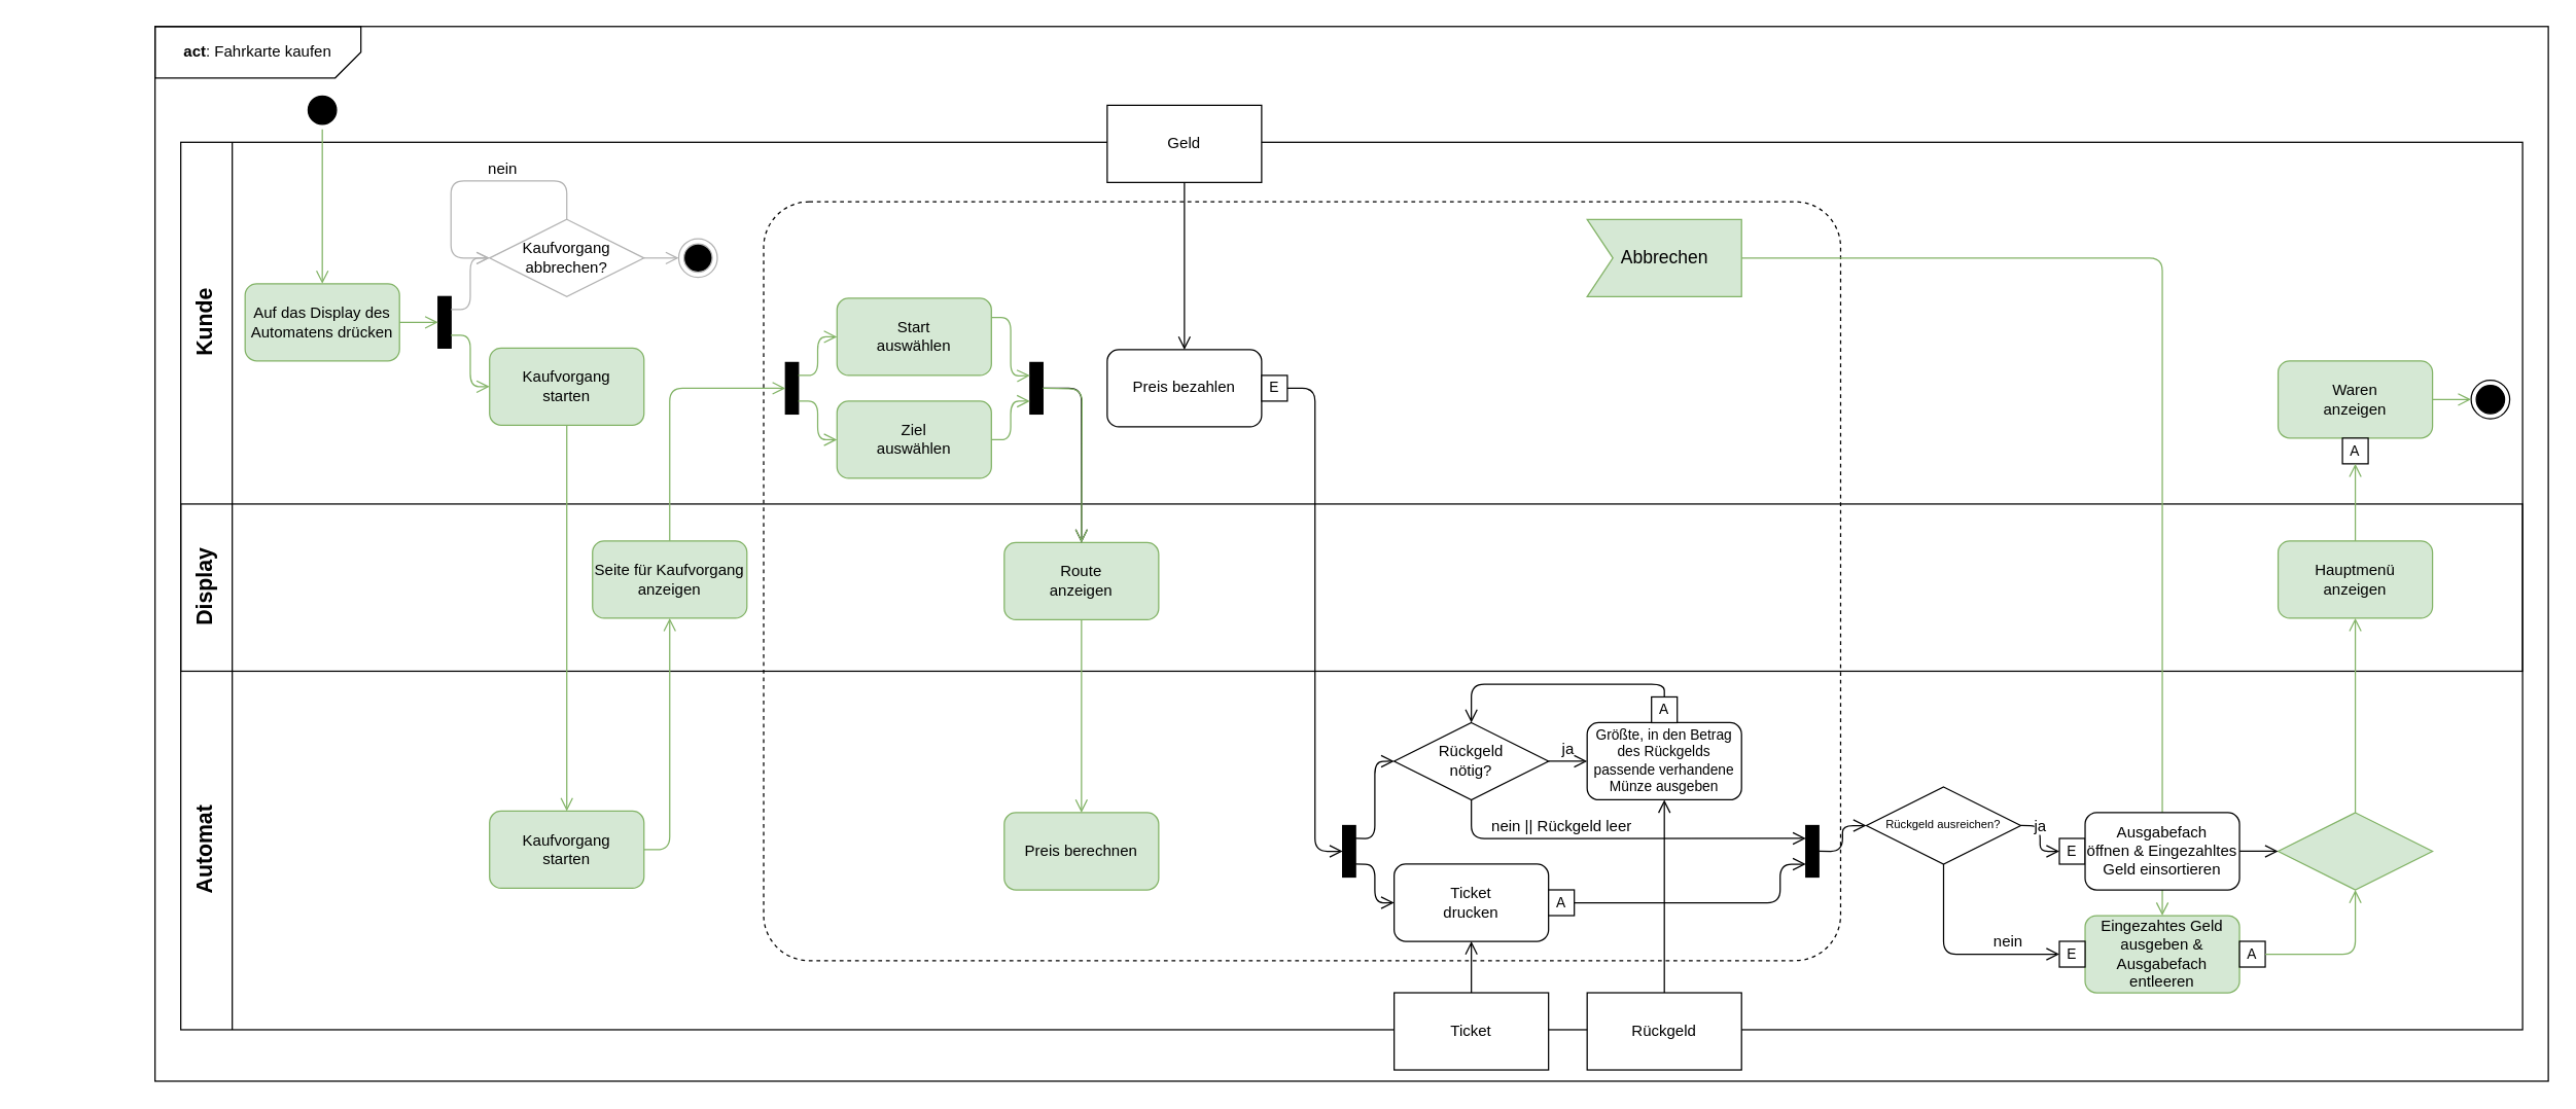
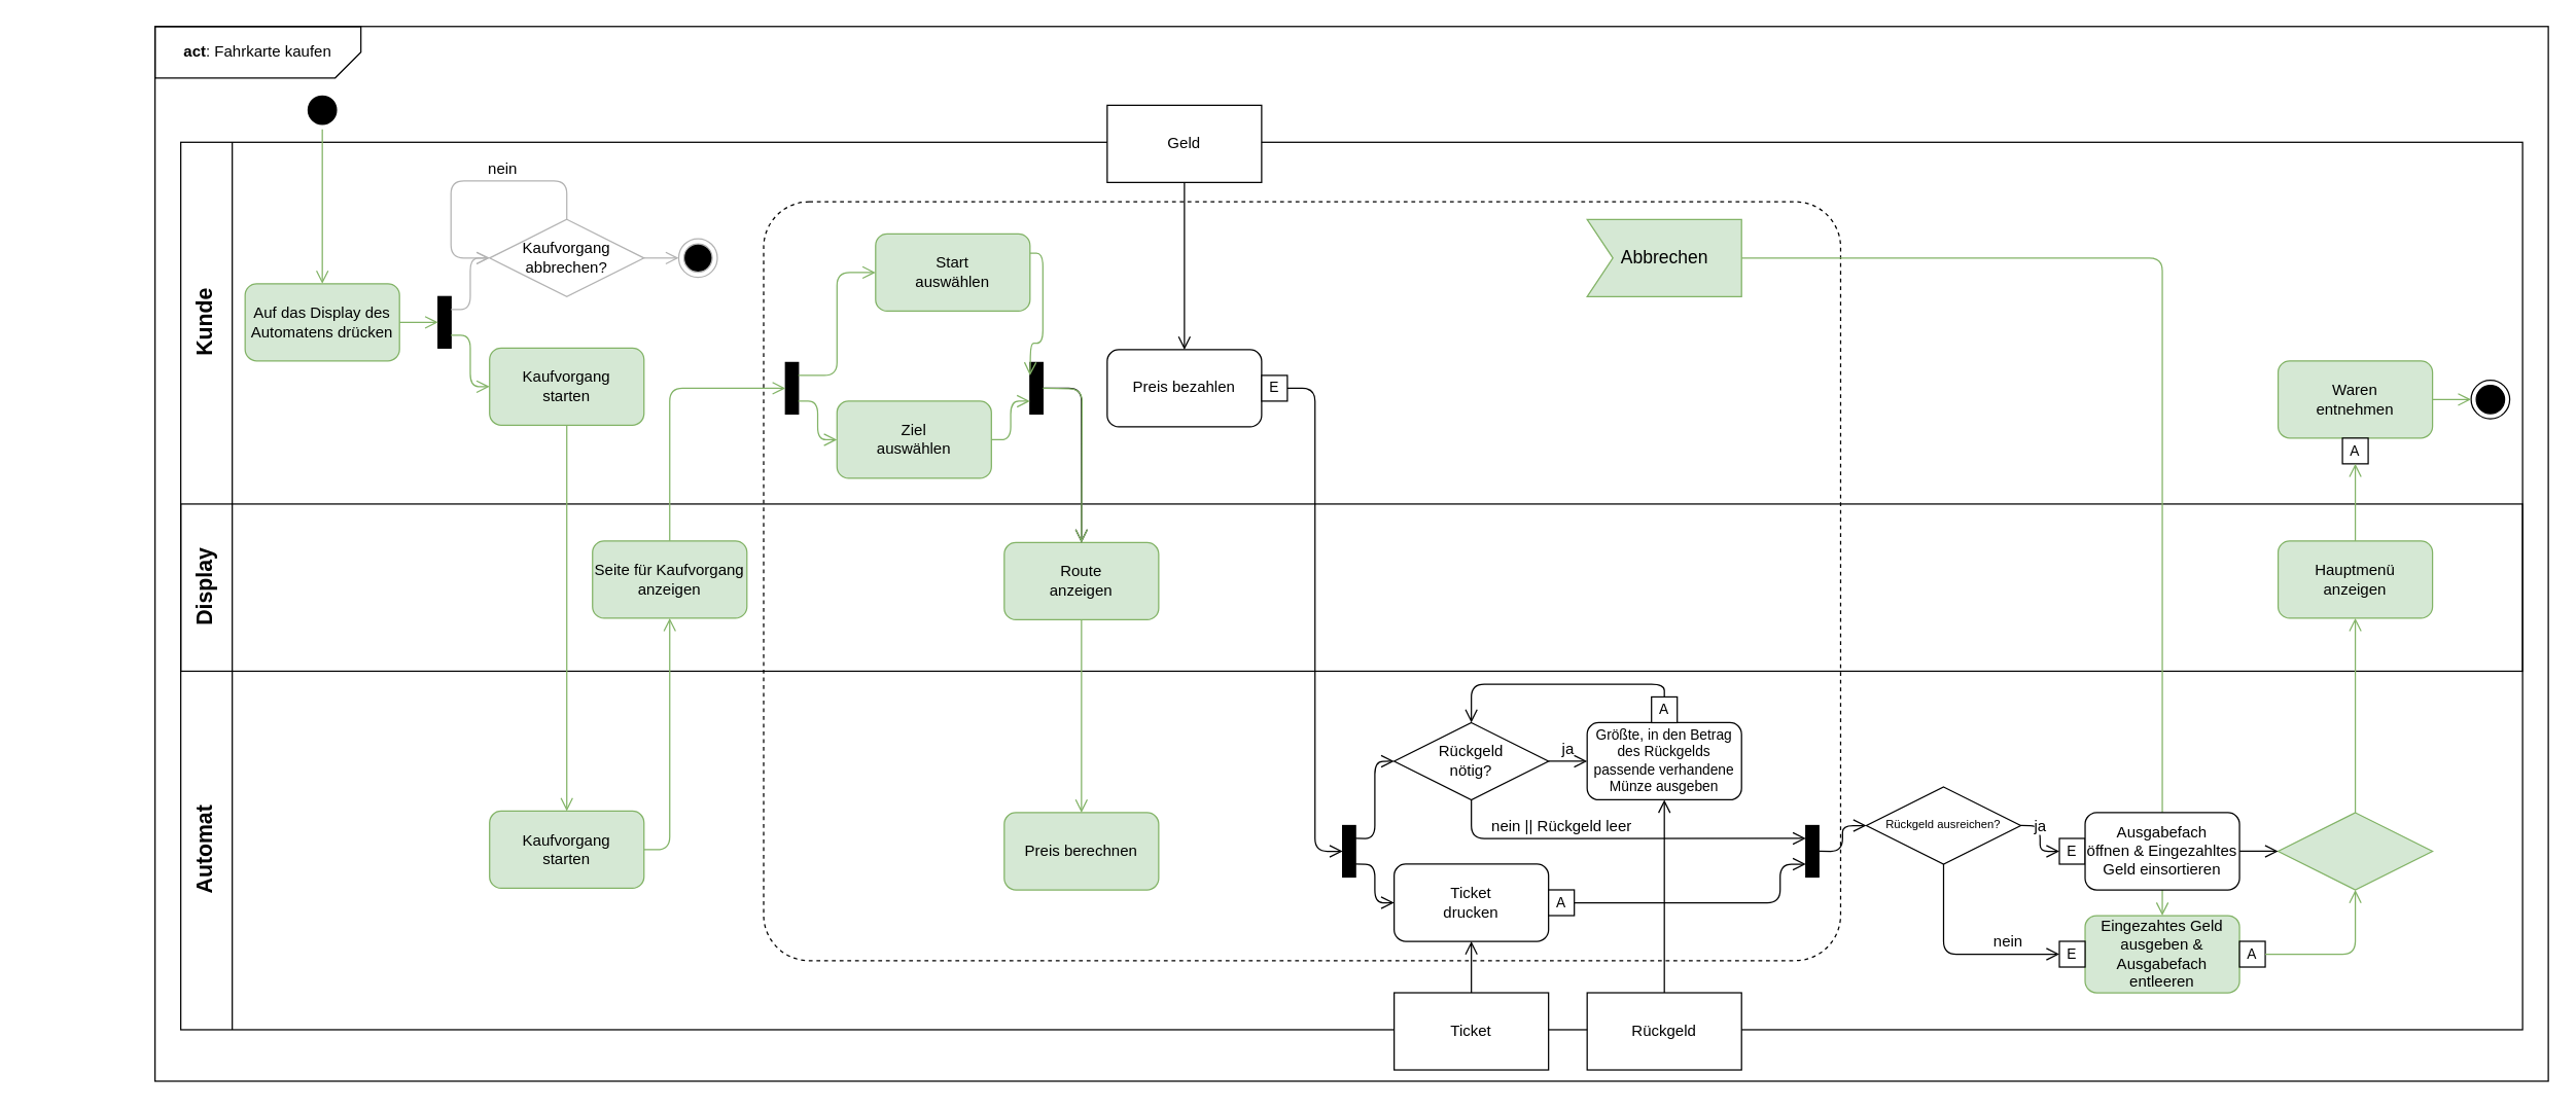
- <mxCell id="20" value="Start&lt;br&gt;auswählen" style="rounded=1;whiteSpace=wrap;html=1;fontSize=12;strokeColor=#82b366;fillColor=#d5e8d4;" parent="1" vertex="1"><mxGeometry x="650" y="231.25" width="120" height="60" as="geometry" /></mxCell>
+ <mxCell id="20" value="Start&lt;br&gt;auswählen" style="rounded=1;whiteSpace=wrap;html=1;fontSize=12;strokeColor=#82b366;fillColor=#d5e8d4;" parent="1" vertex="1"><mxGeometry x="680" y="181.25" width="120" height="60" as="geometry" /></mxCell>
- <mxCell id="60" value="Waren&lt;br&gt;anzeigen" style="rounded=1;whiteSpace=wrap;html=1;fontSize=12;fillColor=#d5e8d4;strokeColor=#82b366;" parent="1" vertex="1"><mxGeometry x="1770" y="280" width="120" height="60" as="geometry" /></mxCell>
+ <mxCell id="60" value="Waren&lt;br&gt;entnehmen" style="rounded=1;whiteSpace=wrap;html=1;fontSize=12;fillColor=#d5e8d4;strokeColor=#82b366;" parent="1" vertex="1"><mxGeometry x="1770" y="280" width="120" height="60" as="geometry" /></mxCell>
